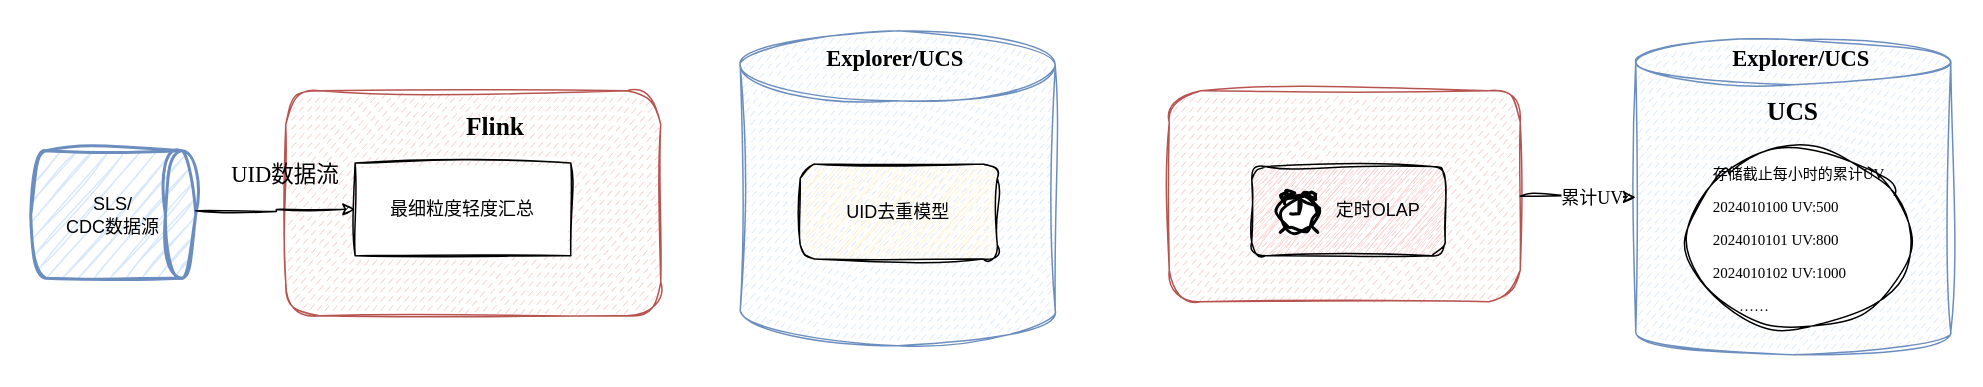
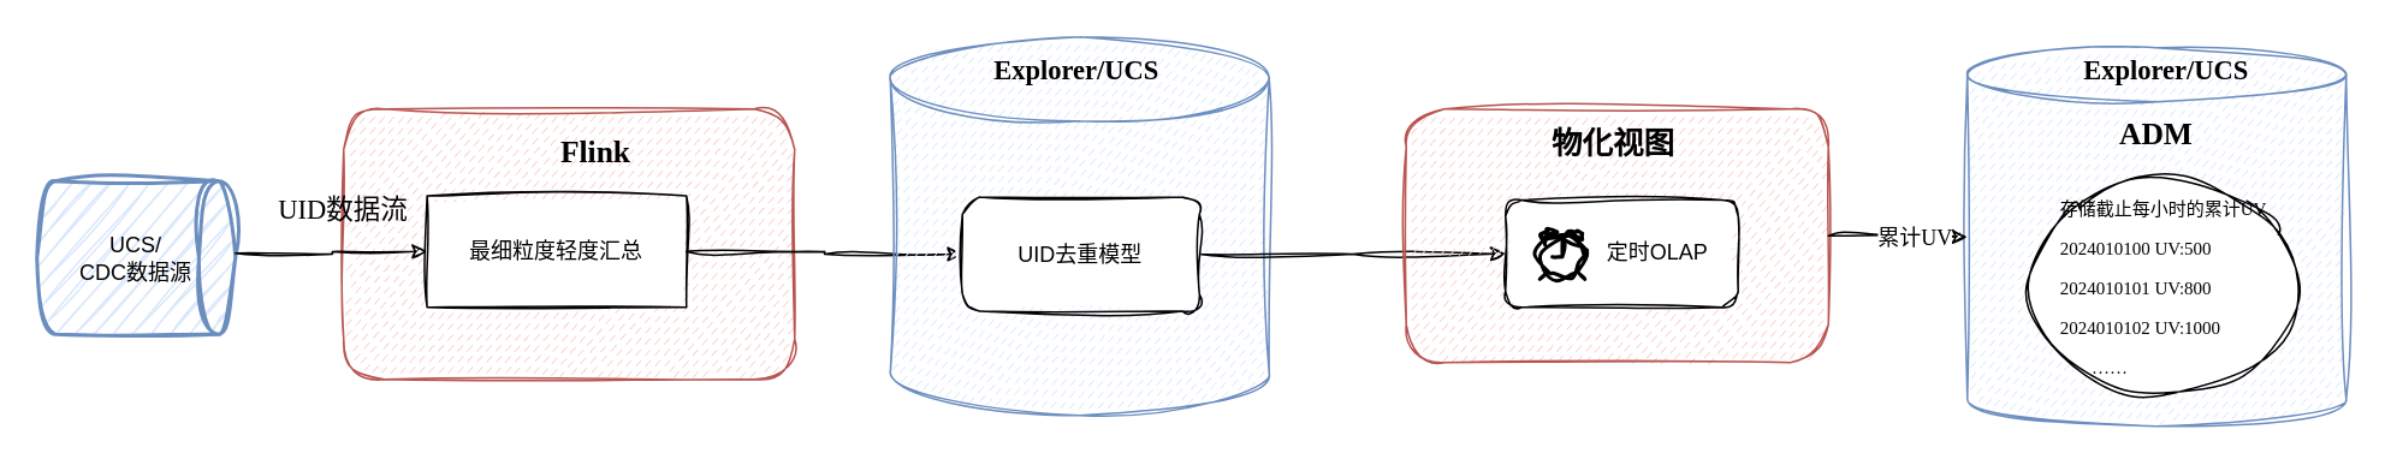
- <mxCell id="17" value="&lt;b&gt;UCS&lt;/b&gt;" style="text;html=1;align=center;verticalAlign=middle;whiteSpace=wrap;rounded=0;fontFamily=Comic Sans MS;fontSize=17;" parent="1" vertex="1"><mxGeometry x="1165" y="60.38" width="60" height="30" as="geometry" /></mxCell>
+ <mxCell id="17" value="&lt;b&gt;ADM&lt;/b&gt;" style="text;html=1;align=center;verticalAlign=middle;whiteSpace=wrap;rounded=0;fontFamily=Comic Sans MS;fontSize=17;" parent="1" vertex="1"><mxGeometry x="1165" y="60.38" width="60" height="30" as="geometry" /></mxCell>
+ <mxCell id="14" value="&lt;b&gt;物化视图&lt;/b&gt;" style="text;html=1;align=center;verticalAlign=middle;whiteSpace=wrap;rounded=0;fontFamily=Comic Sans MS;fontSize=17;" parent="1" vertex="1"><mxGeometry x="859" y="70" width="70" height="20" as="geometry" /></mxCell>
- <mxCell id="15" value="&amp;nbsp; &amp;nbsp; &amp;nbsp; &amp;nbsp; &amp;nbsp; &amp;nbsp; 定时OLAP" style="rounded=1;whiteSpace=wrap;html=1;sketch=1;curveFitting=1;jiggle=2;fillColor=#f8cecc;" parent="1" vertex="1"><mxGeometry x="834" y="110.51" width="129" height="59.49" as="geometry" /></mxCell>
+ <mxCell id="15" value="&amp;nbsp; &amp;nbsp; &amp;nbsp; &amp;nbsp; &amp;nbsp; &amp;nbsp; 定时OLAP" style="rounded=1;whiteSpace=wrap;html=1;sketch=1;curveFitting=1;jiggle=2;" parent="1" vertex="1"><mxGeometry x="834" y="110.51" width="129" height="59.49" as="geometry" /></mxCell>
+ <mxCell id="6" style="edgeStyle=orthogonalEdgeStyle;rounded=0;sketch=1;hachureGap=4;jiggle=2;curveFitting=1;orthogonalLoop=1;jettySize=auto;html=1;exitX=1;exitY=0.5;exitDx=0;exitDy=0;entryX=0;entryY=0.5;entryDx=0;entryDy=0;fontFamily=Architects Daughter;fontSource=https%3A%2F%2Ffonts.googleapis.com%2Fcss%3Ffamily%3DArchitects%2BDaughter;" parent="1" source="7" target="12" edge="1"><mxGeometry relative="1" as="geometry" /></mxCell>
- <mxCell id="12" value="&lt;div&gt;&lt;span style=&quot;background-color: initial;&quot;&gt;UID去重模型&lt;/span&gt;&lt;br&gt;&lt;/div&gt;" style="rounded=1;whiteSpace=wrap;html=1;sketch=1;hachureGap=4;jiggle=2;curveFitting=1;fillColor=#fff2cc;" parent="1" vertex="1"><mxGeometry x="533" y="108.79" width="131.37" height="63.43" as="geometry" /></mxCell>
+ <mxCell id="12" value="&lt;div&gt;&lt;span style=&quot;background-color: initial;&quot;&gt;UID去重模型&lt;/span&gt;&lt;br&gt;&lt;/div&gt;" style="rounded=1;whiteSpace=wrap;html=1;sketch=1;hachureGap=4;jiggle=2;curveFitting=1;" parent="1" vertex="1"><mxGeometry x="533" y="108.79" width="131.37" height="63.43" as="geometry" /></mxCell>
+ <mxCell id="11" style="edgeStyle=orthogonalEdgeStyle;rounded=0;sketch=1;hachureGap=4;jiggle=2;curveFitting=1;orthogonalLoop=1;jettySize=auto;html=1;exitX=1;exitY=0.5;exitDx=0;exitDy=0;entryX=0;entryY=0.5;entryDx=0;entryDy=0;fontFamily=Architects Daughter;fontSource=https%3A%2F%2Ffonts.googleapis.com%2Fcss%3Ffamily%3DArchitects%2BDaughter;" parent="1" source="12" target="15" edge="1"><mxGeometry relative="1" as="geometry" /></mxCell>
- <mxCell id="2" value="SLS/&lt;br&gt;CDC数据源" style="strokeWidth=2;html=1;shape=mxgraph.flowchart.direct_data;whiteSpace=wrap;sketch=1;curveFitting=1;jiggle=2;fillColor=#dae8fc;strokeColor=#6c8ebf;" parent="1" vertex="1"><mxGeometry x="20" y="100" width="110" height="85" as="geometry" /></mxCell>
+ <mxCell id="2" value="UCS/&lt;br&gt;CDC数据源" style="strokeWidth=2;html=1;shape=mxgraph.flowchart.direct_data;whiteSpace=wrap;sketch=1;curveFitting=1;jiggle=2;fillColor=#dae8fc;strokeColor=#6c8ebf;" parent="1" vertex="1"><mxGeometry x="20" y="100" width="110" height="85" as="geometry" /></mxCell>
